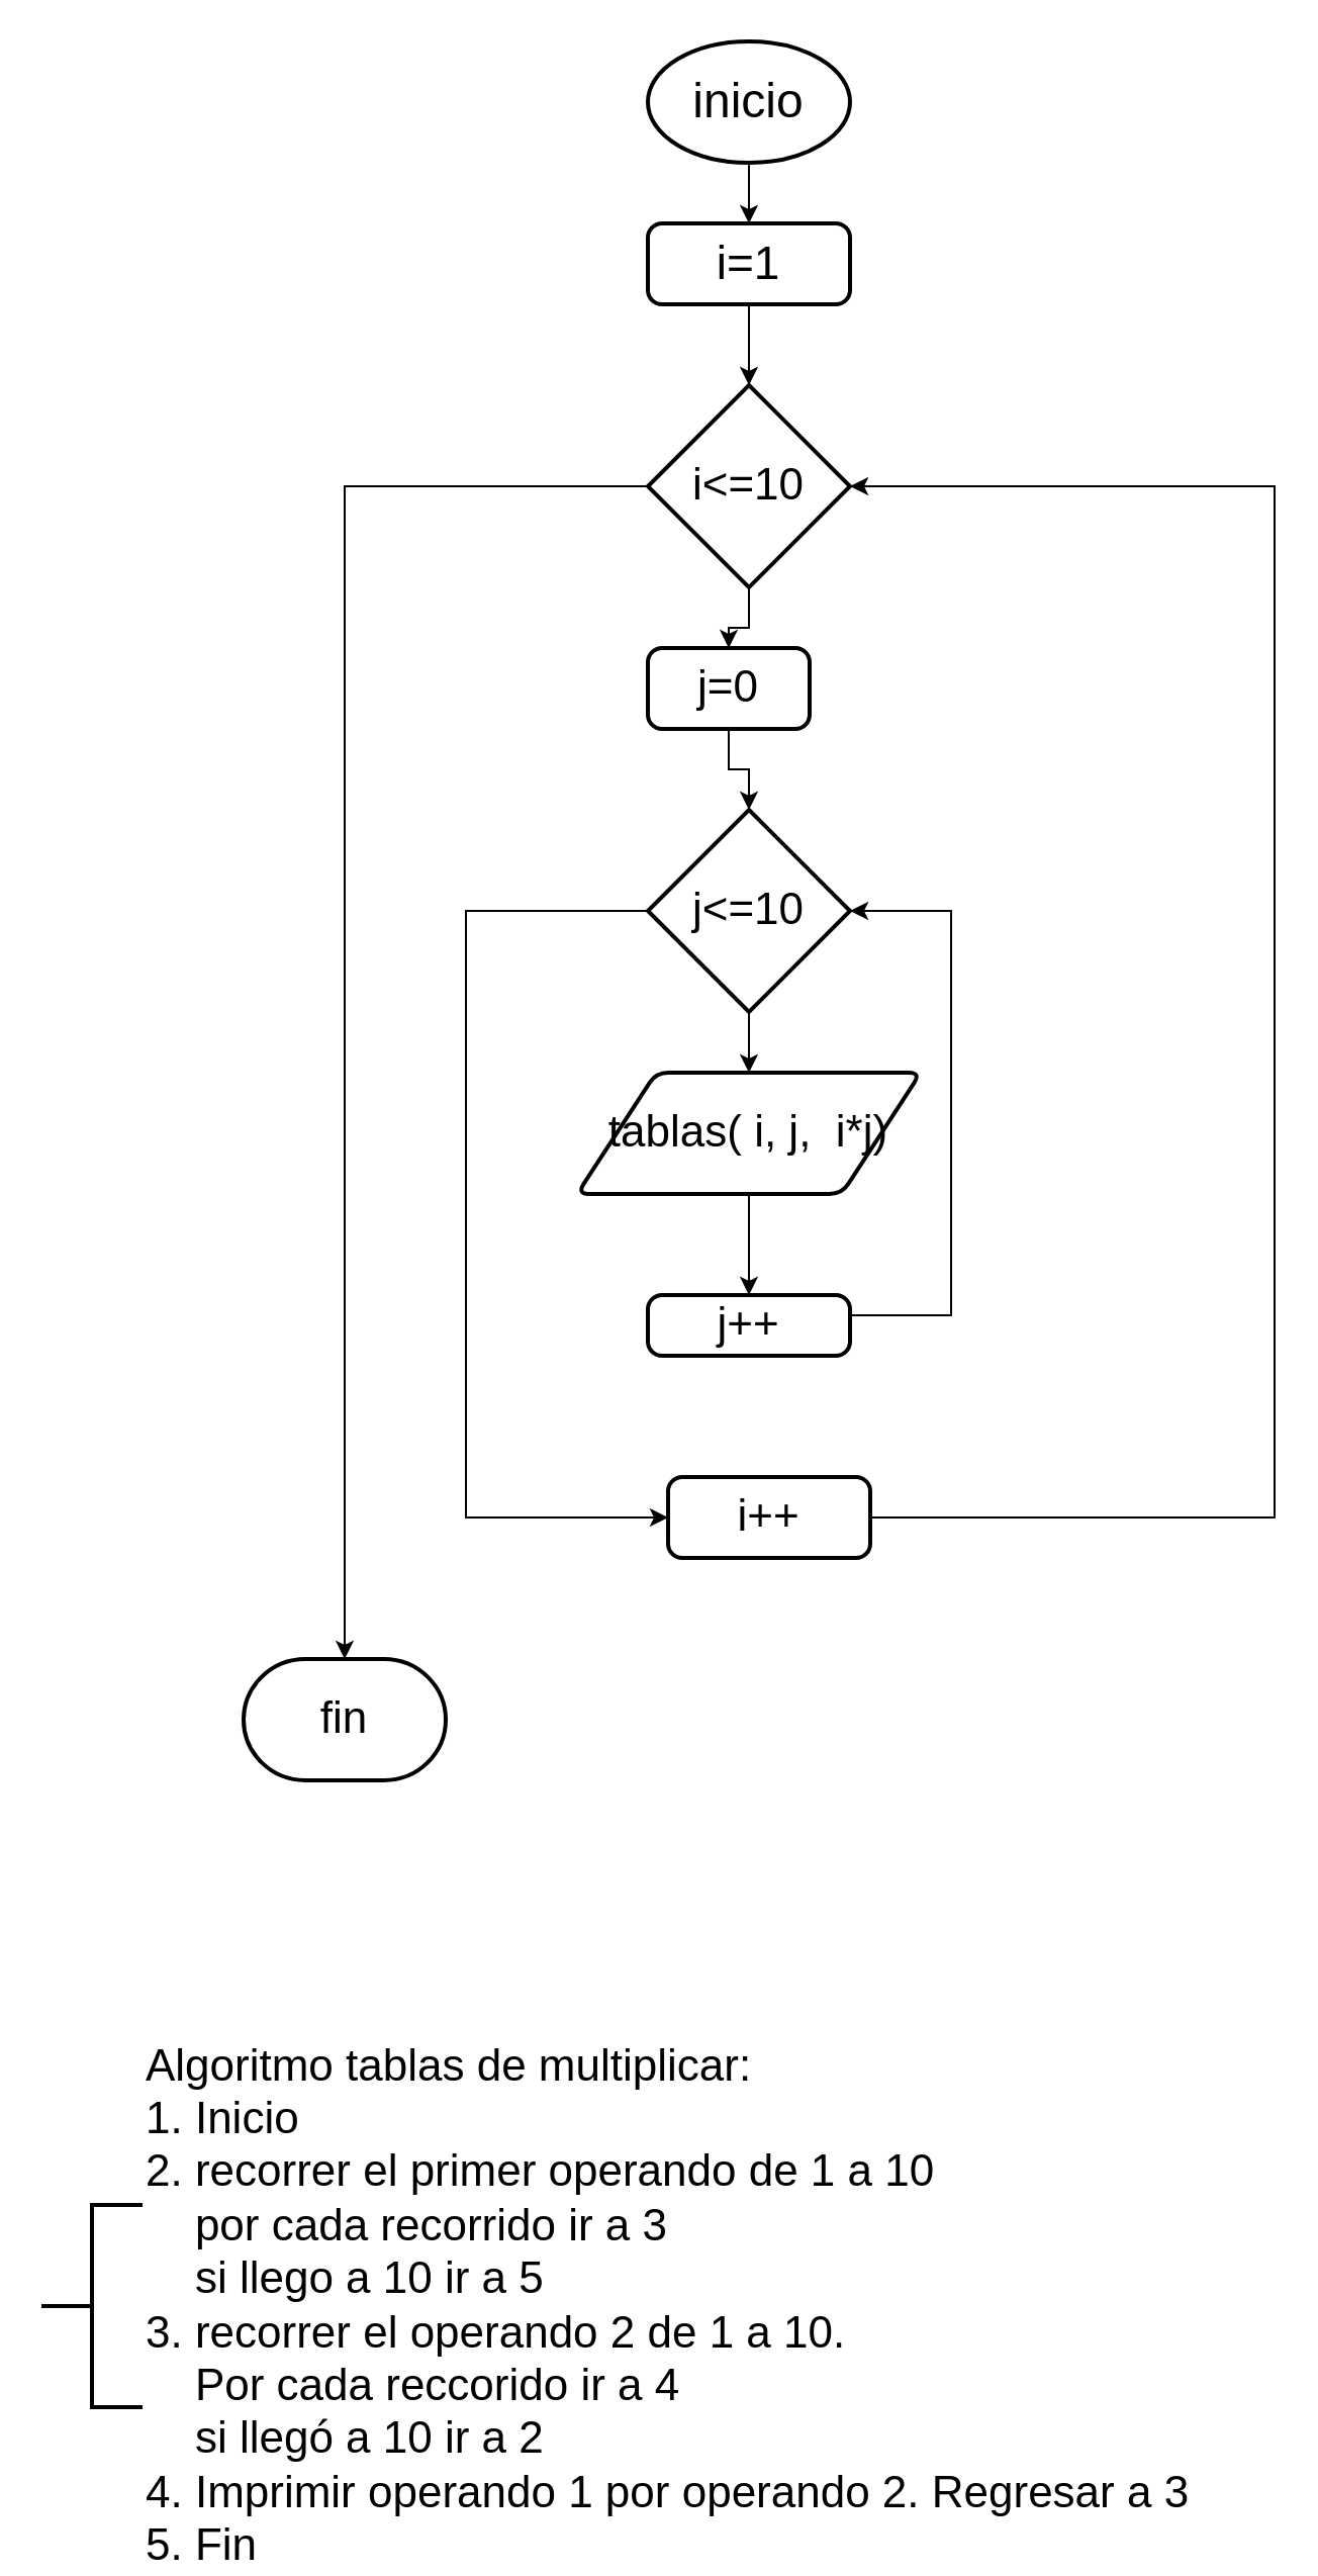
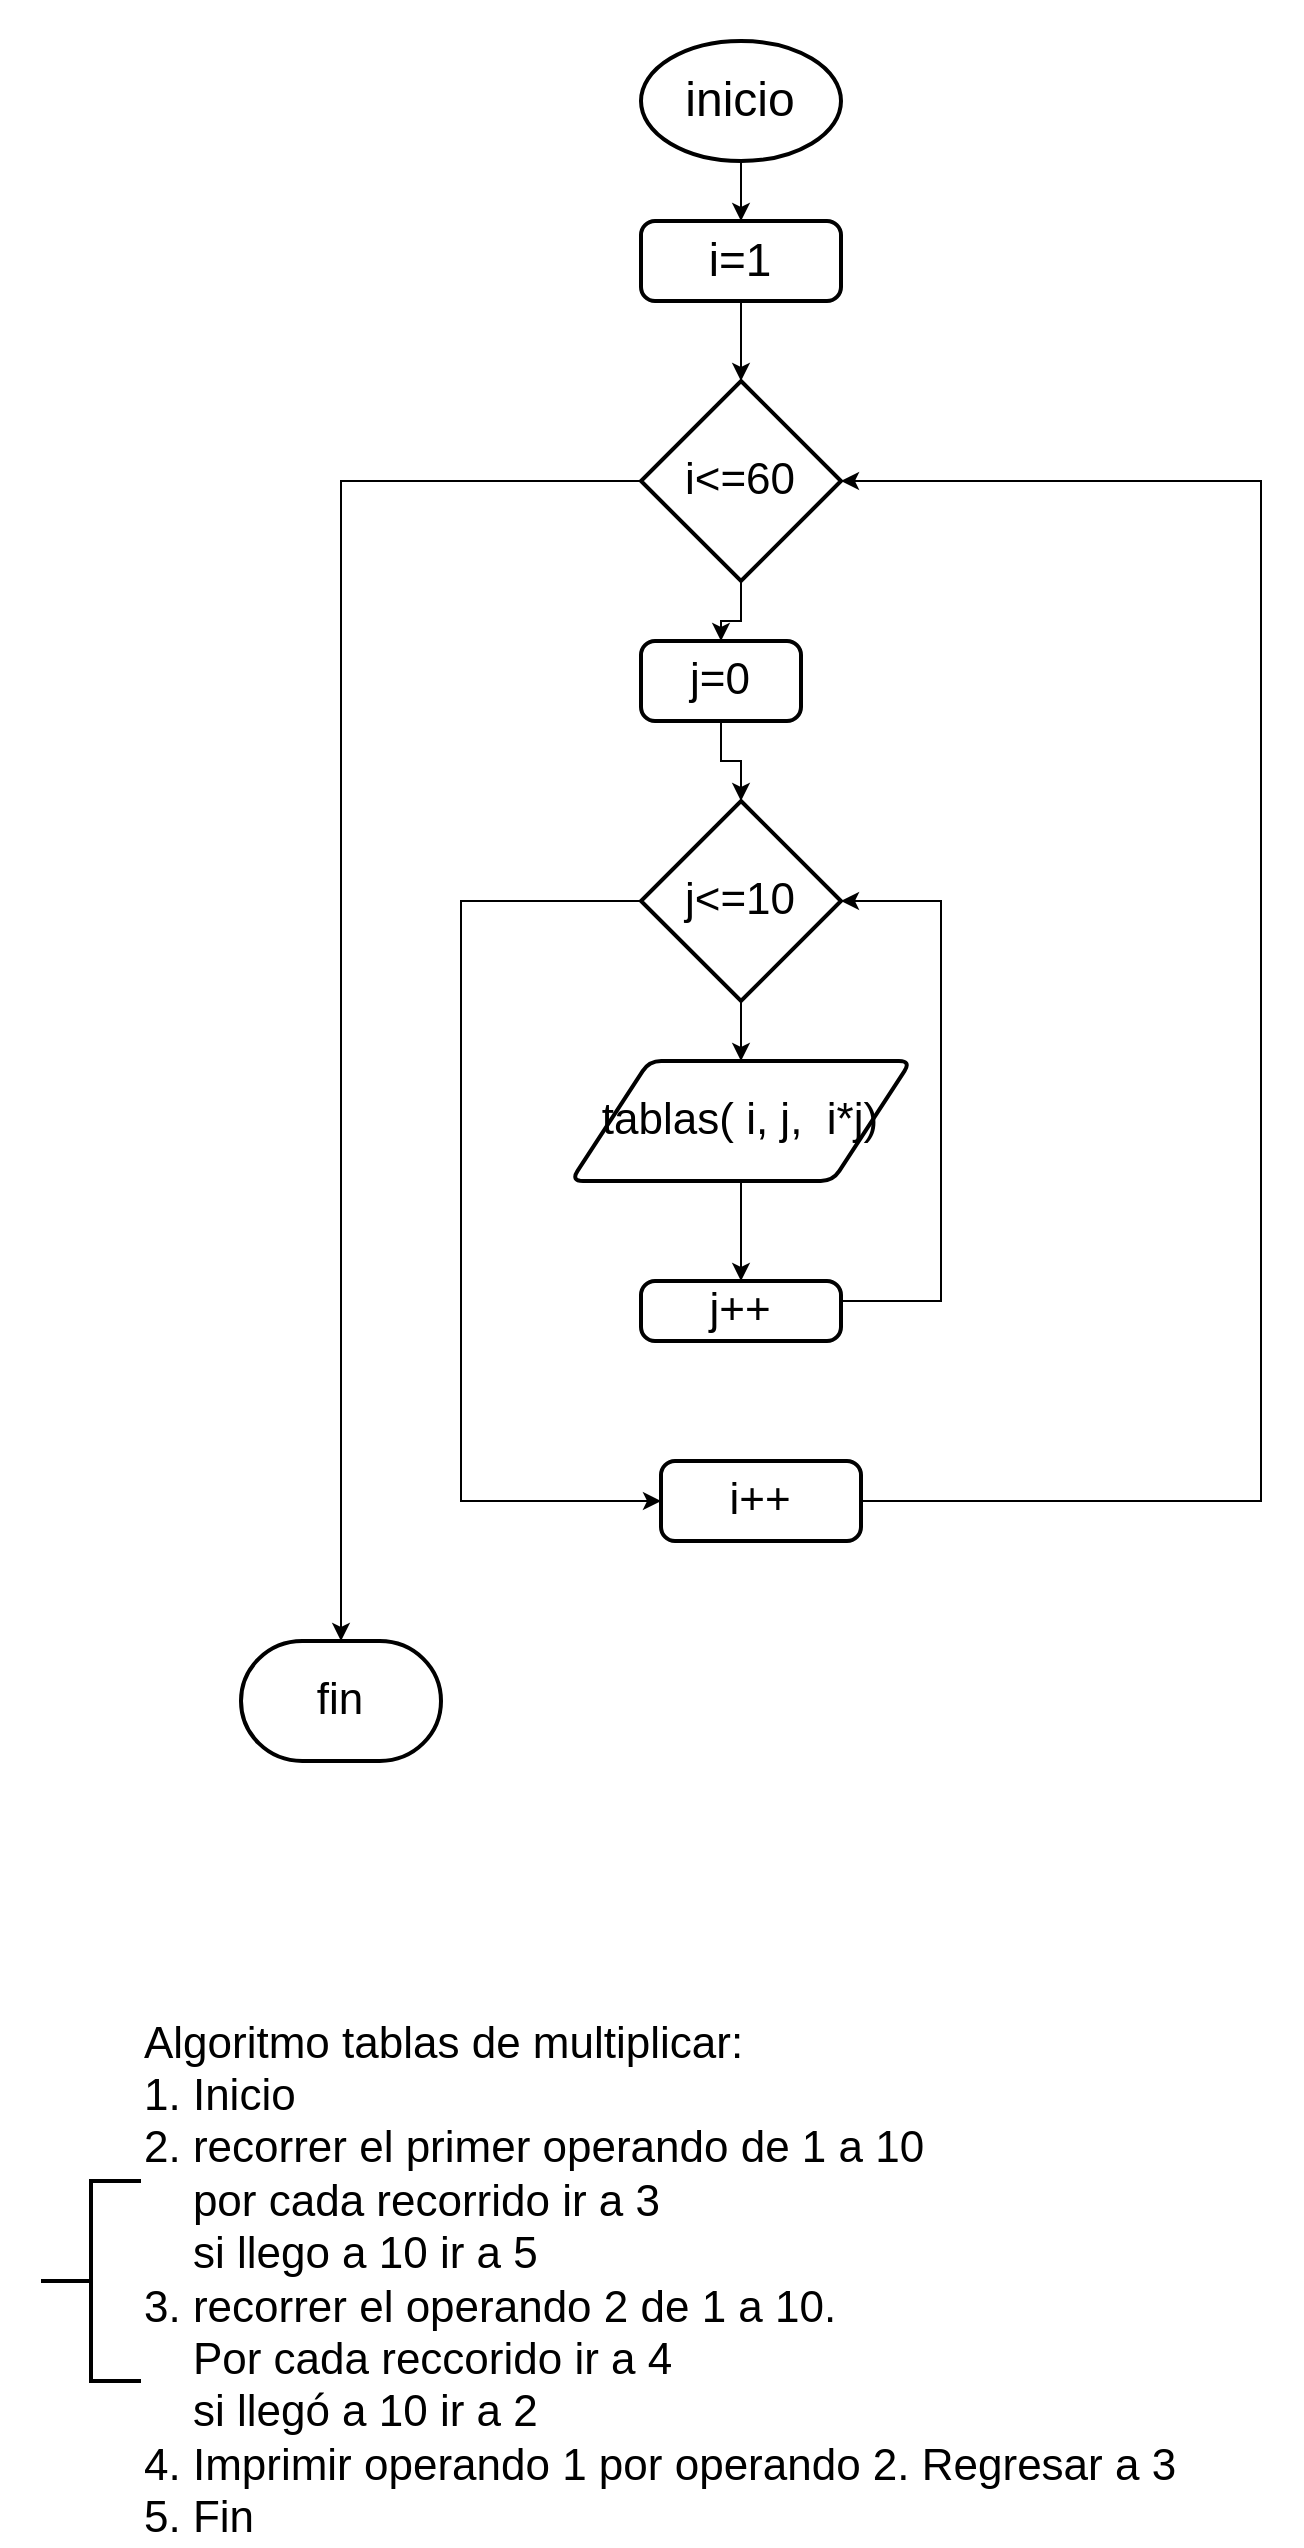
- <mxCell id="8" value="i&amp;lt;=10" style="strokeWidth=2;html=1;shape=mxgraph.flowchart.decision;whiteSpace=wrap;fontSize=22;" vertex="1" parent="1"><mxGeometry x="320" y="190" width="100" height="100" as="geometry" /></mxCell>
+ <mxCell id="8" value="i&amp;lt;=60" style="strokeWidth=2;html=1;shape=mxgraph.flowchart.decision;whiteSpace=wrap;fontSize=22;" vertex="1" parent="1"><mxGeometry x="320" y="190" width="100" height="100" as="geometry" /></mxCell>
